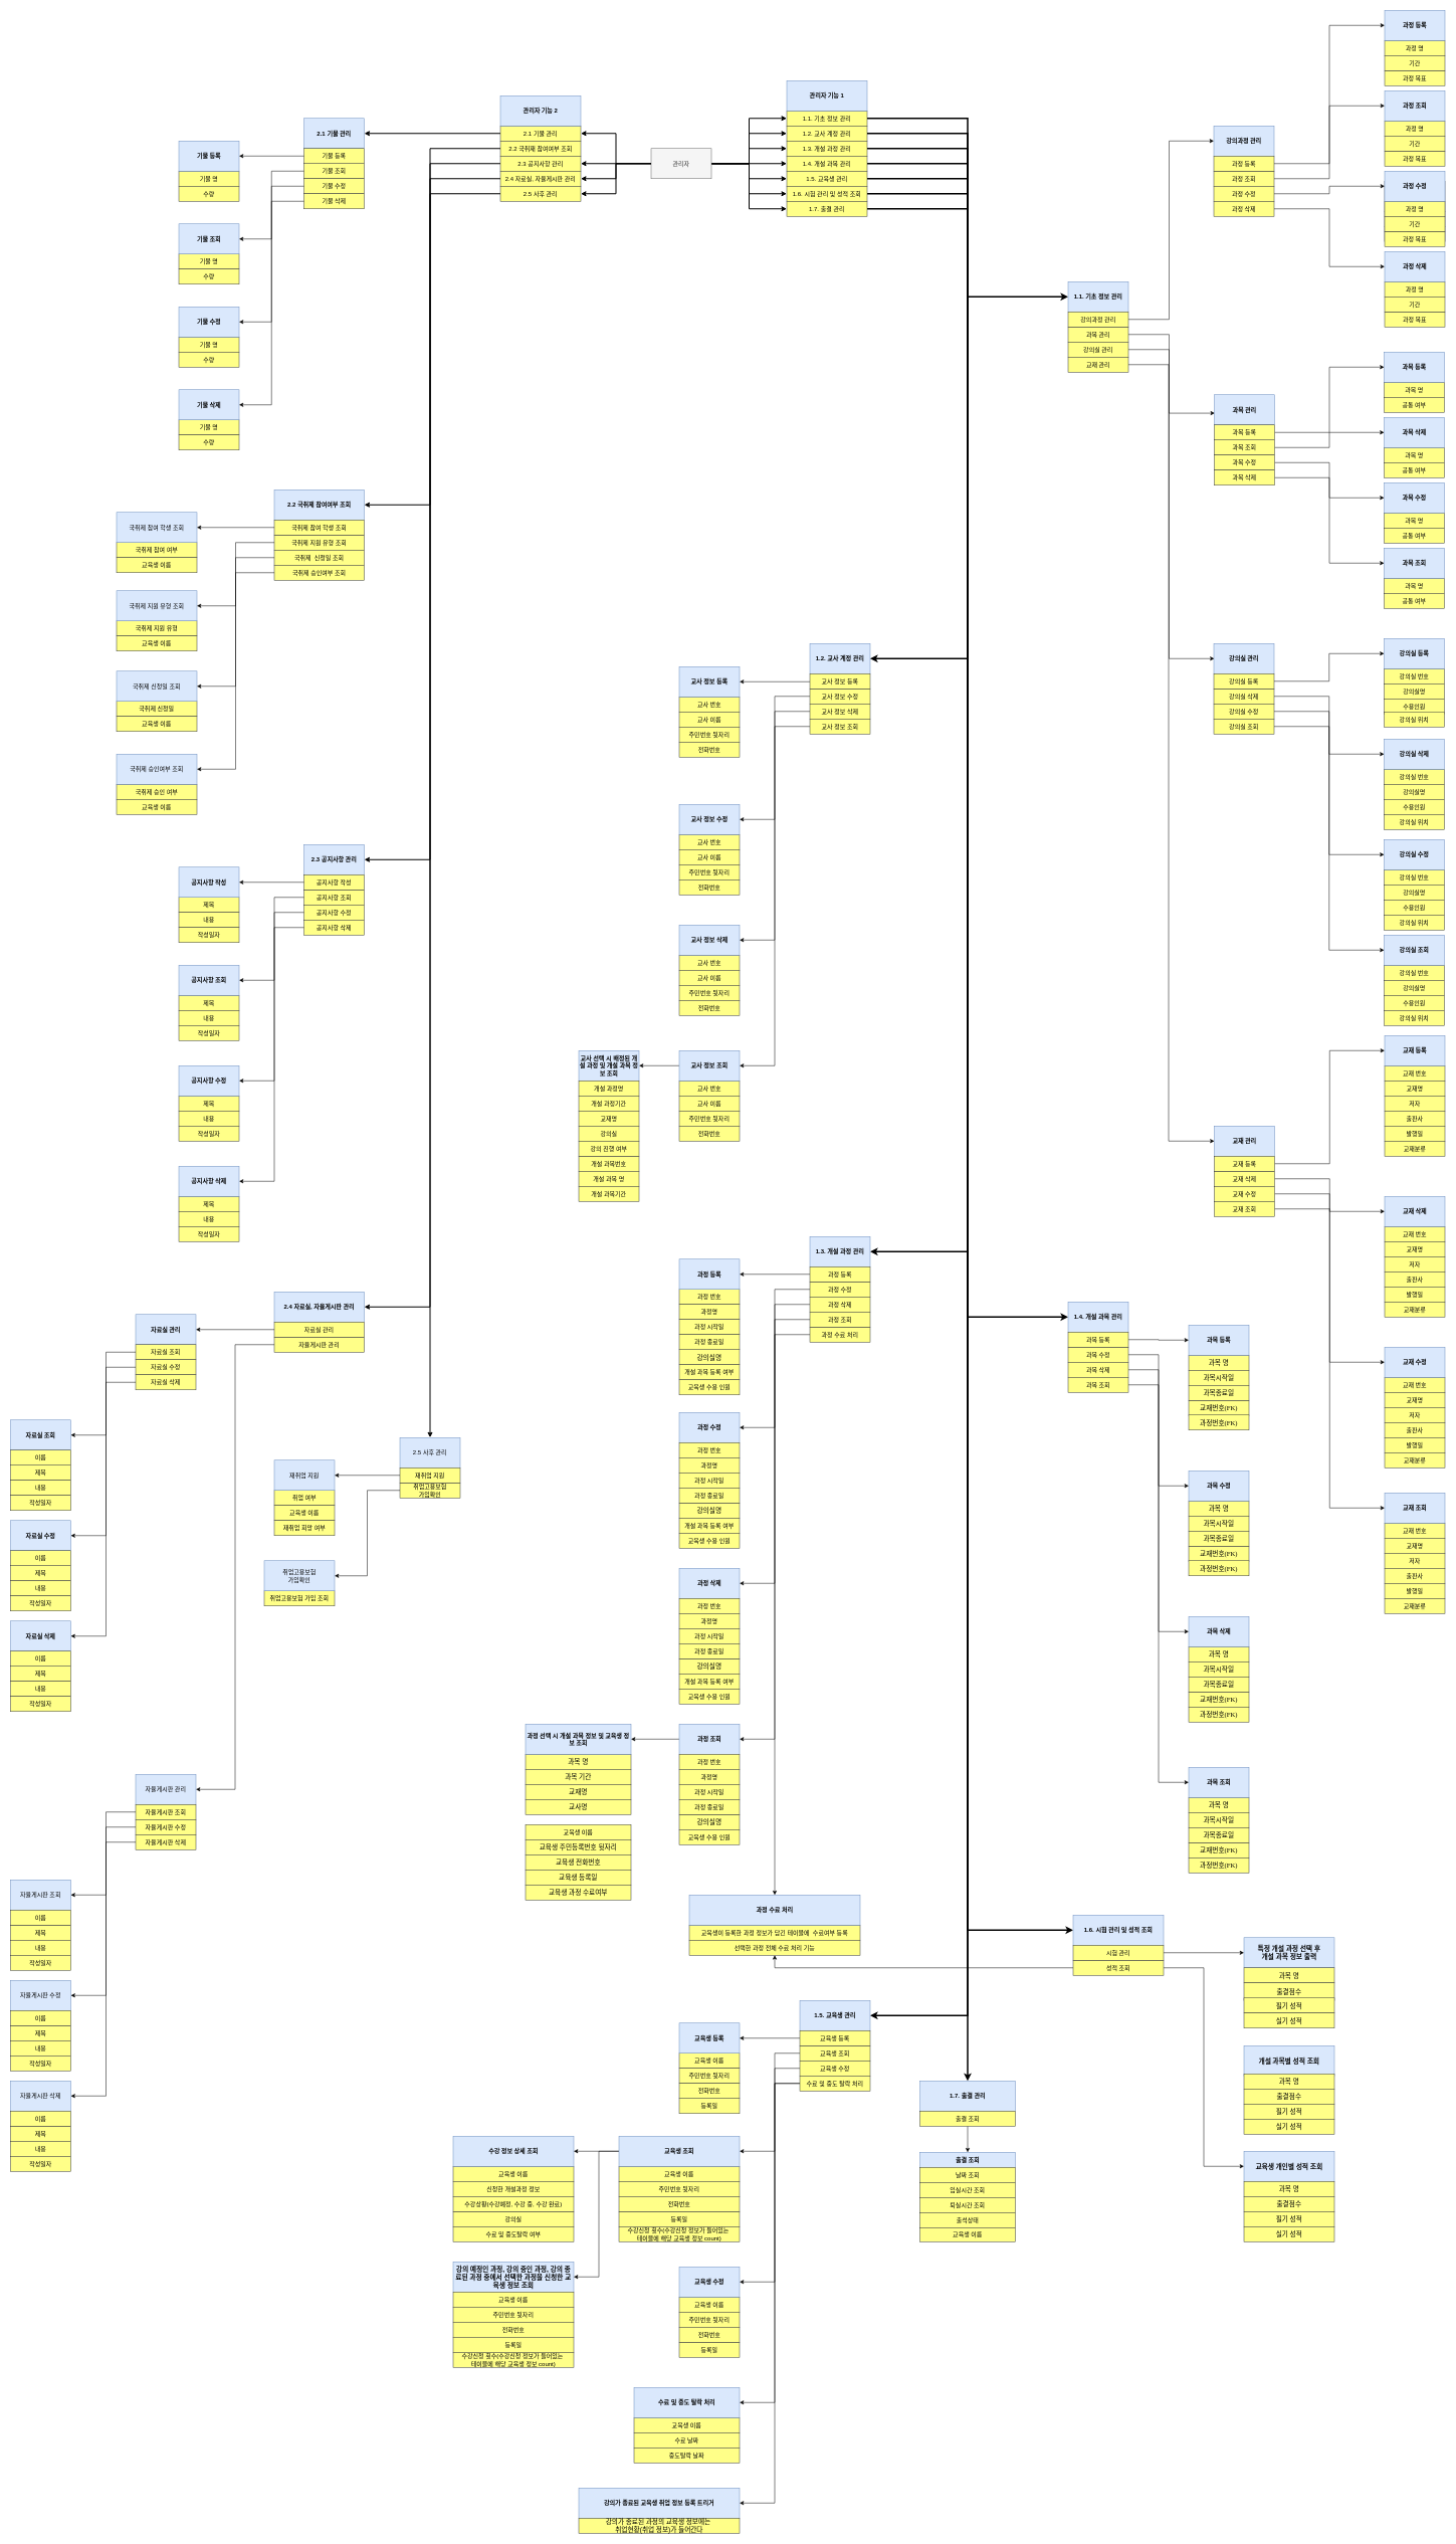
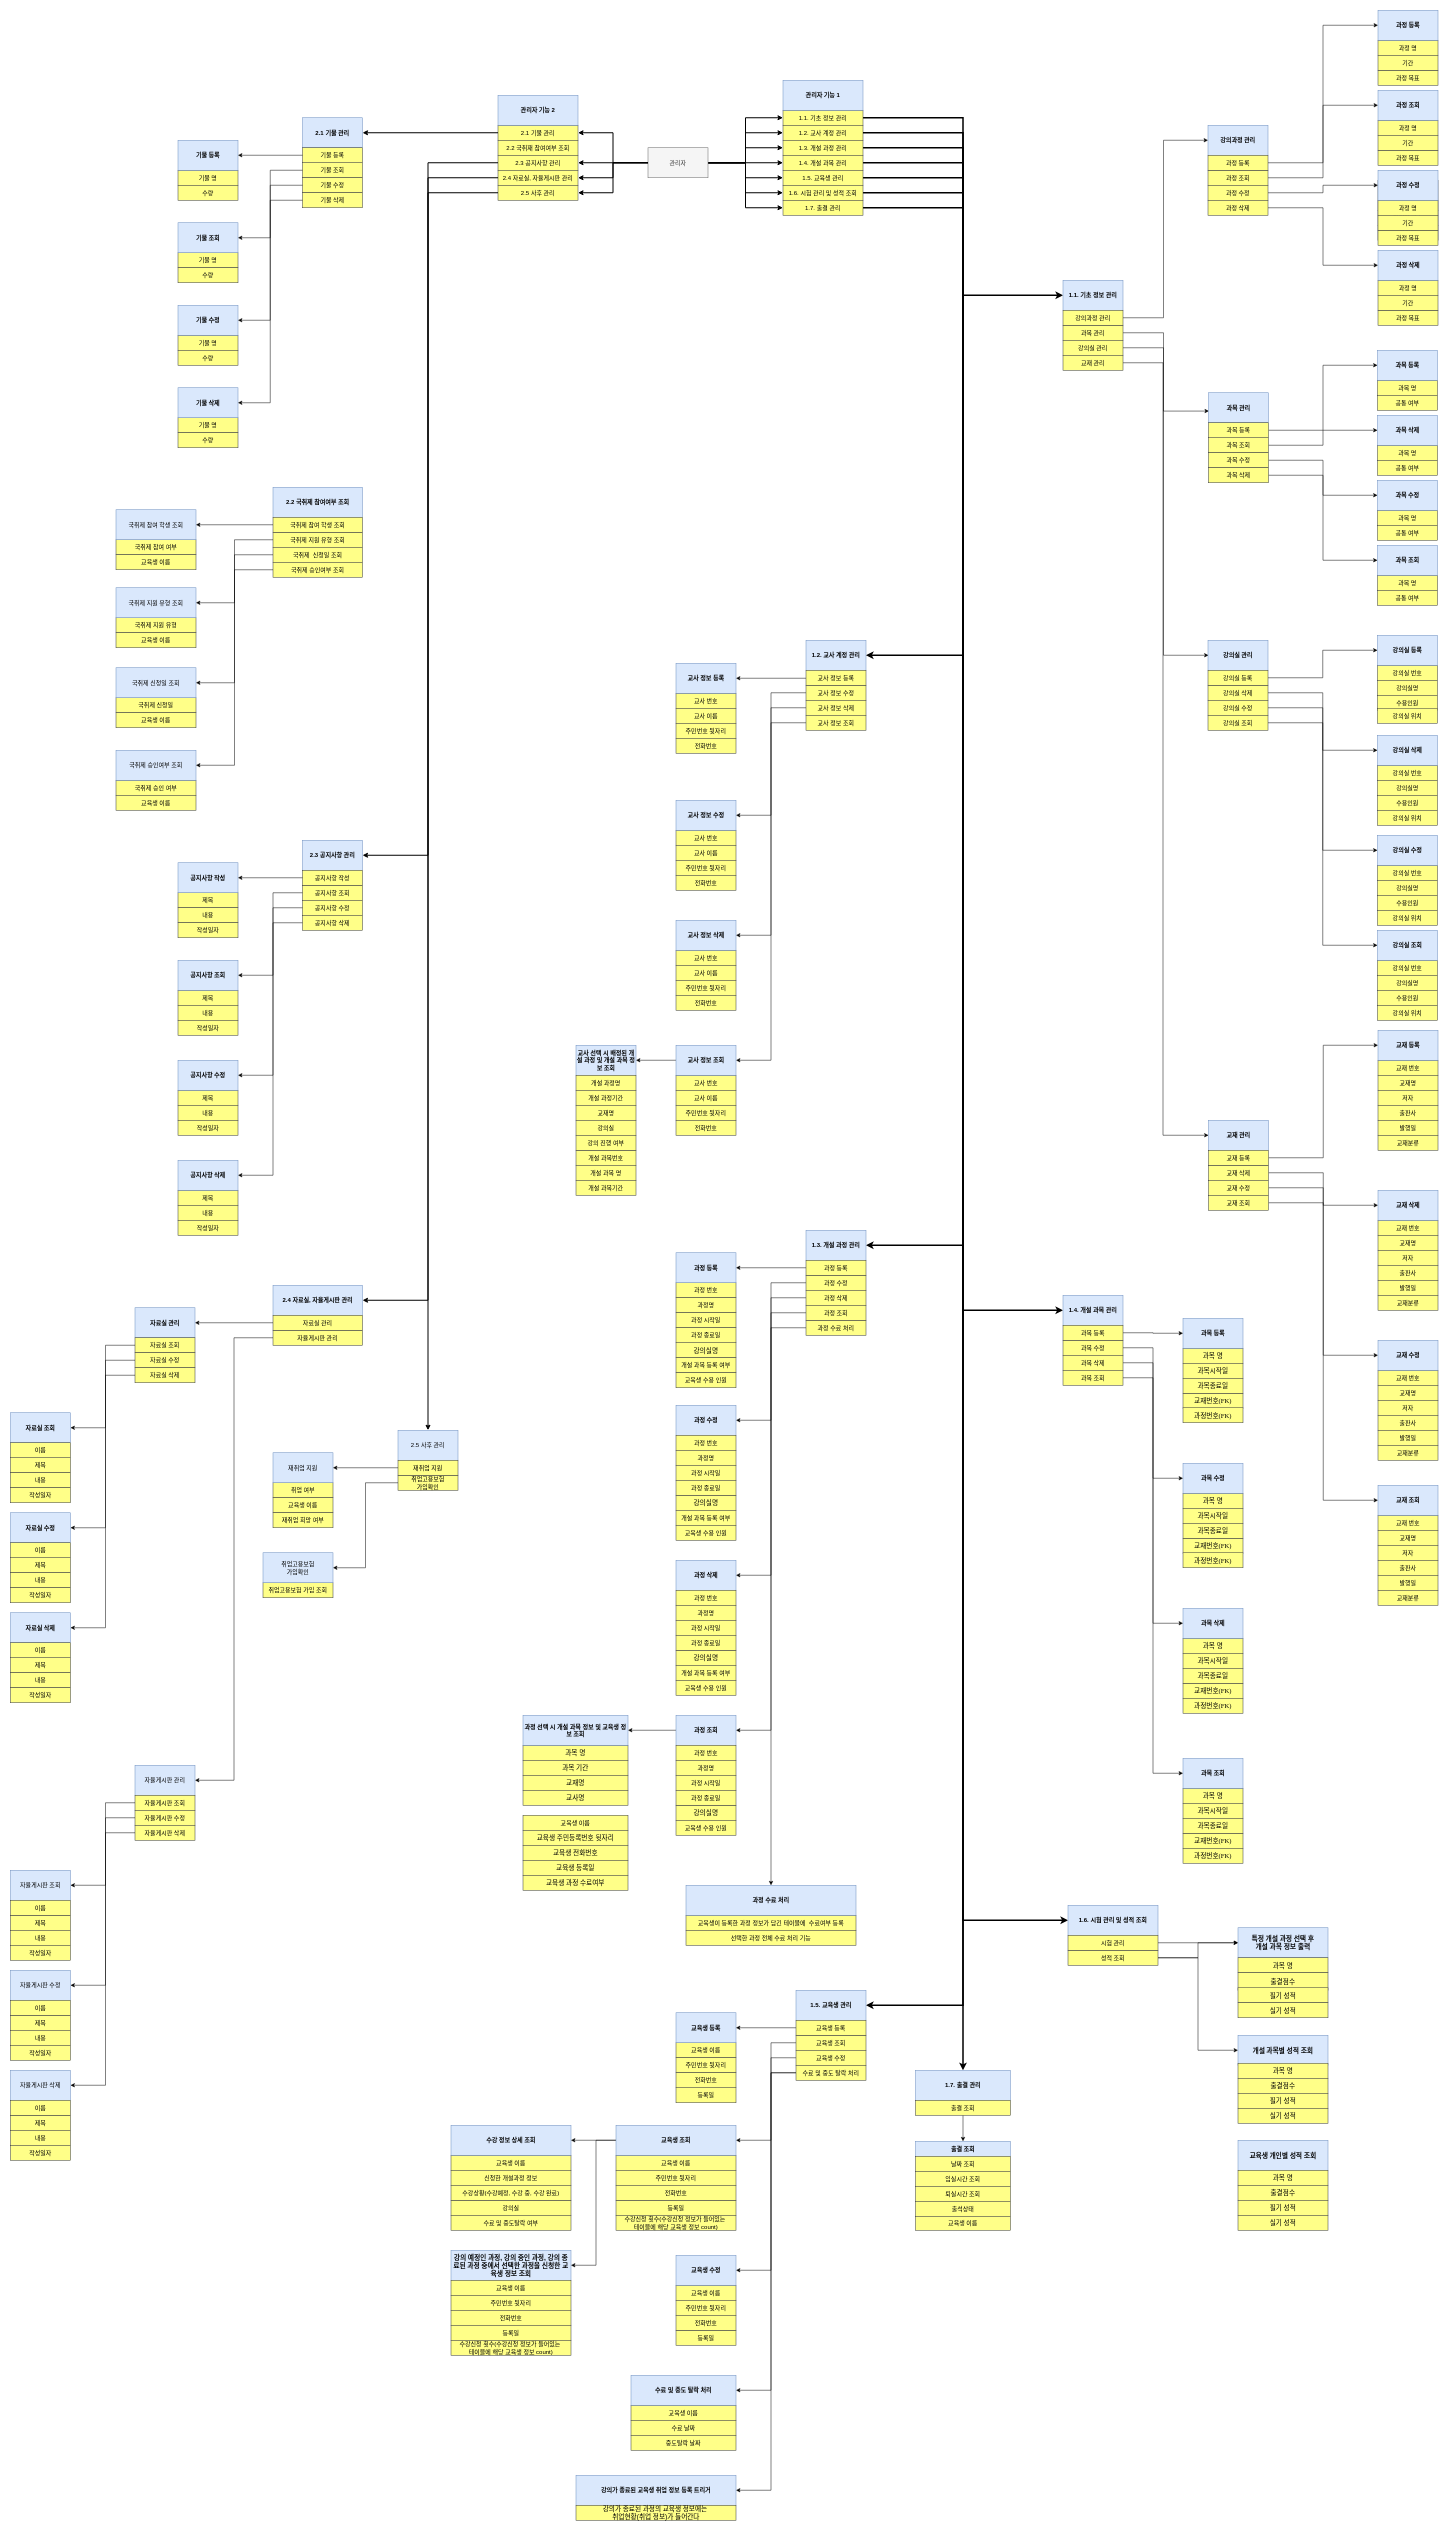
- <mxCell id="367" style="edgeStyle=orthogonalEdgeStyle;rounded=0;orthogonalLoop=1;jettySize=auto;html=1;strokeWidth=2;exitX=1;exitY=0.5;exitDx=0;exitDy=0;entryX=1;entryY=0.5;entryDx=0;entryDy=0;" parent="1" source="338" target="368" edge="1"><mxGeometry relative="1" as="geometry"><mxPoint x="1005" y="290" as="sourcePoint" /><mxPoint x="855" y="940" as="targetPoint" /><Array as="points"><mxPoint x="855" y="295" /><mxPoint x="855" y="1004" /></Array></mxGeometry></mxCell>
- <mxCell id="118" style="edgeStyle=orthogonalEdgeStyle;rounded=0;orthogonalLoop=1;jettySize=auto;html=1;" parent="1" source="318" target="86" edge="1"><mxGeometry relative="1" as="geometry" /></mxCell>
+ <mxCell id="118" style="edgeStyle=orthogonalEdgeStyle;rounded=0;orthogonalLoop=1;jettySize=auto;html=1;entryX=0;entryY=0.5;entryDx=0;entryDy=0;" parent="1" source="318" target="311" edge="1"><mxGeometry relative="1" as="geometry" /></mxCell>
- <mxCell id="119" style="edgeStyle=orthogonalEdgeStyle;rounded=0;orthogonalLoop=1;jettySize=auto;html=1;entryX=0;entryY=0.5;entryDx=0;entryDy=0;" parent="1" source="318" target="316" edge="1"><mxGeometry relative="1" as="geometry" /></mxCell>
+ <mxCell id="119" style="edgeStyle=orthogonalEdgeStyle;rounded=0;orthogonalLoop=1;jettySize=auto;html=1;" parent="1" source="318" target="122" edge="1"><mxGeometry relative="1" as="geometry" /></mxCell>
